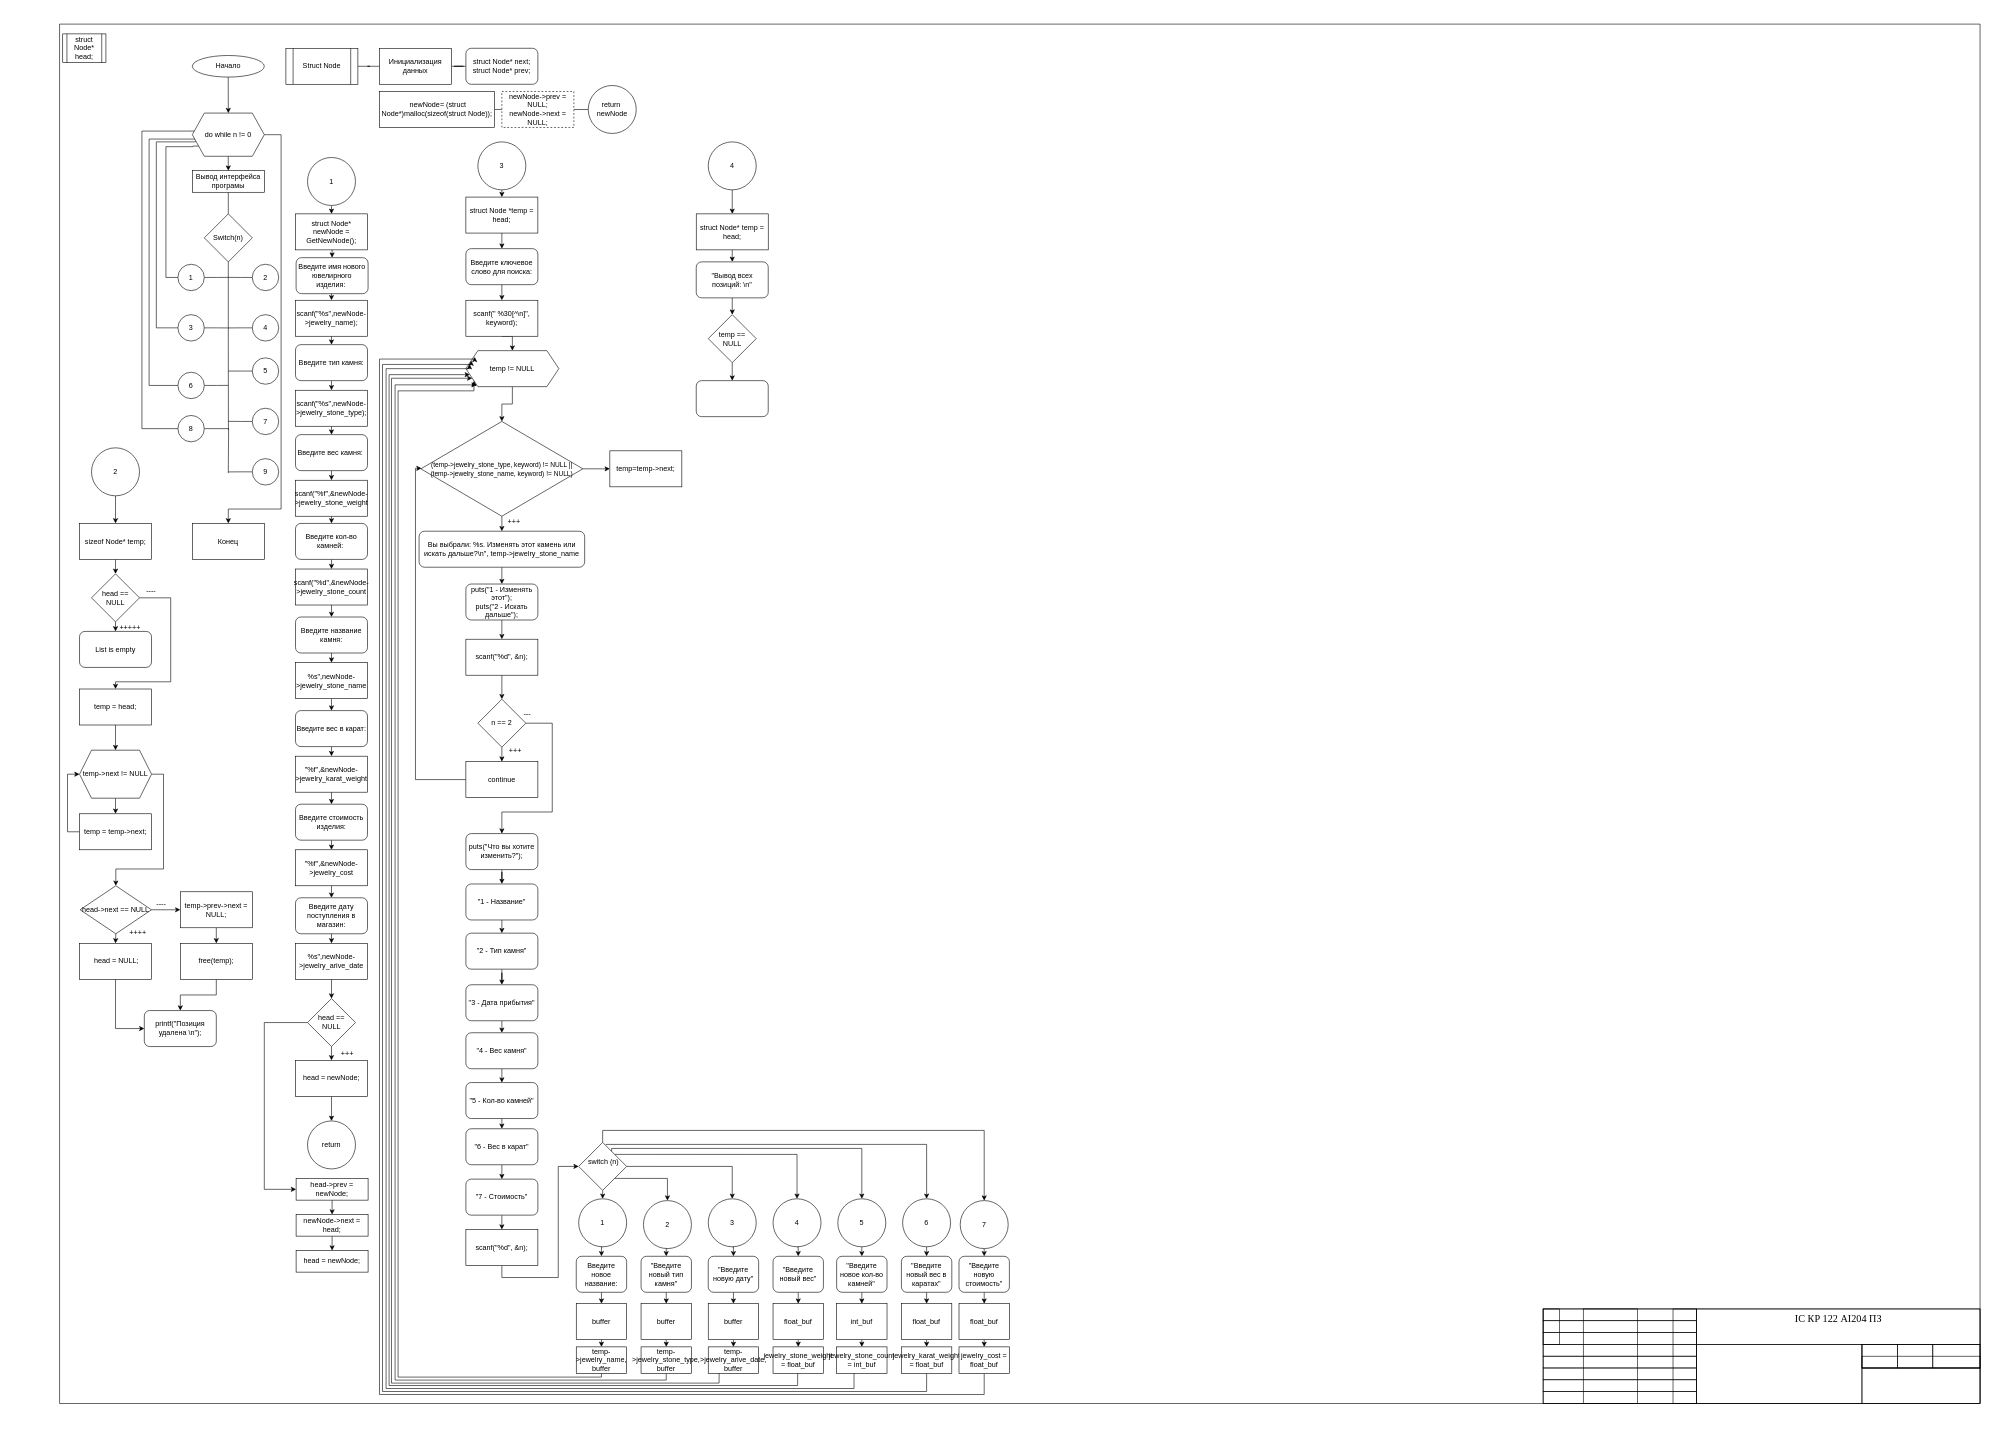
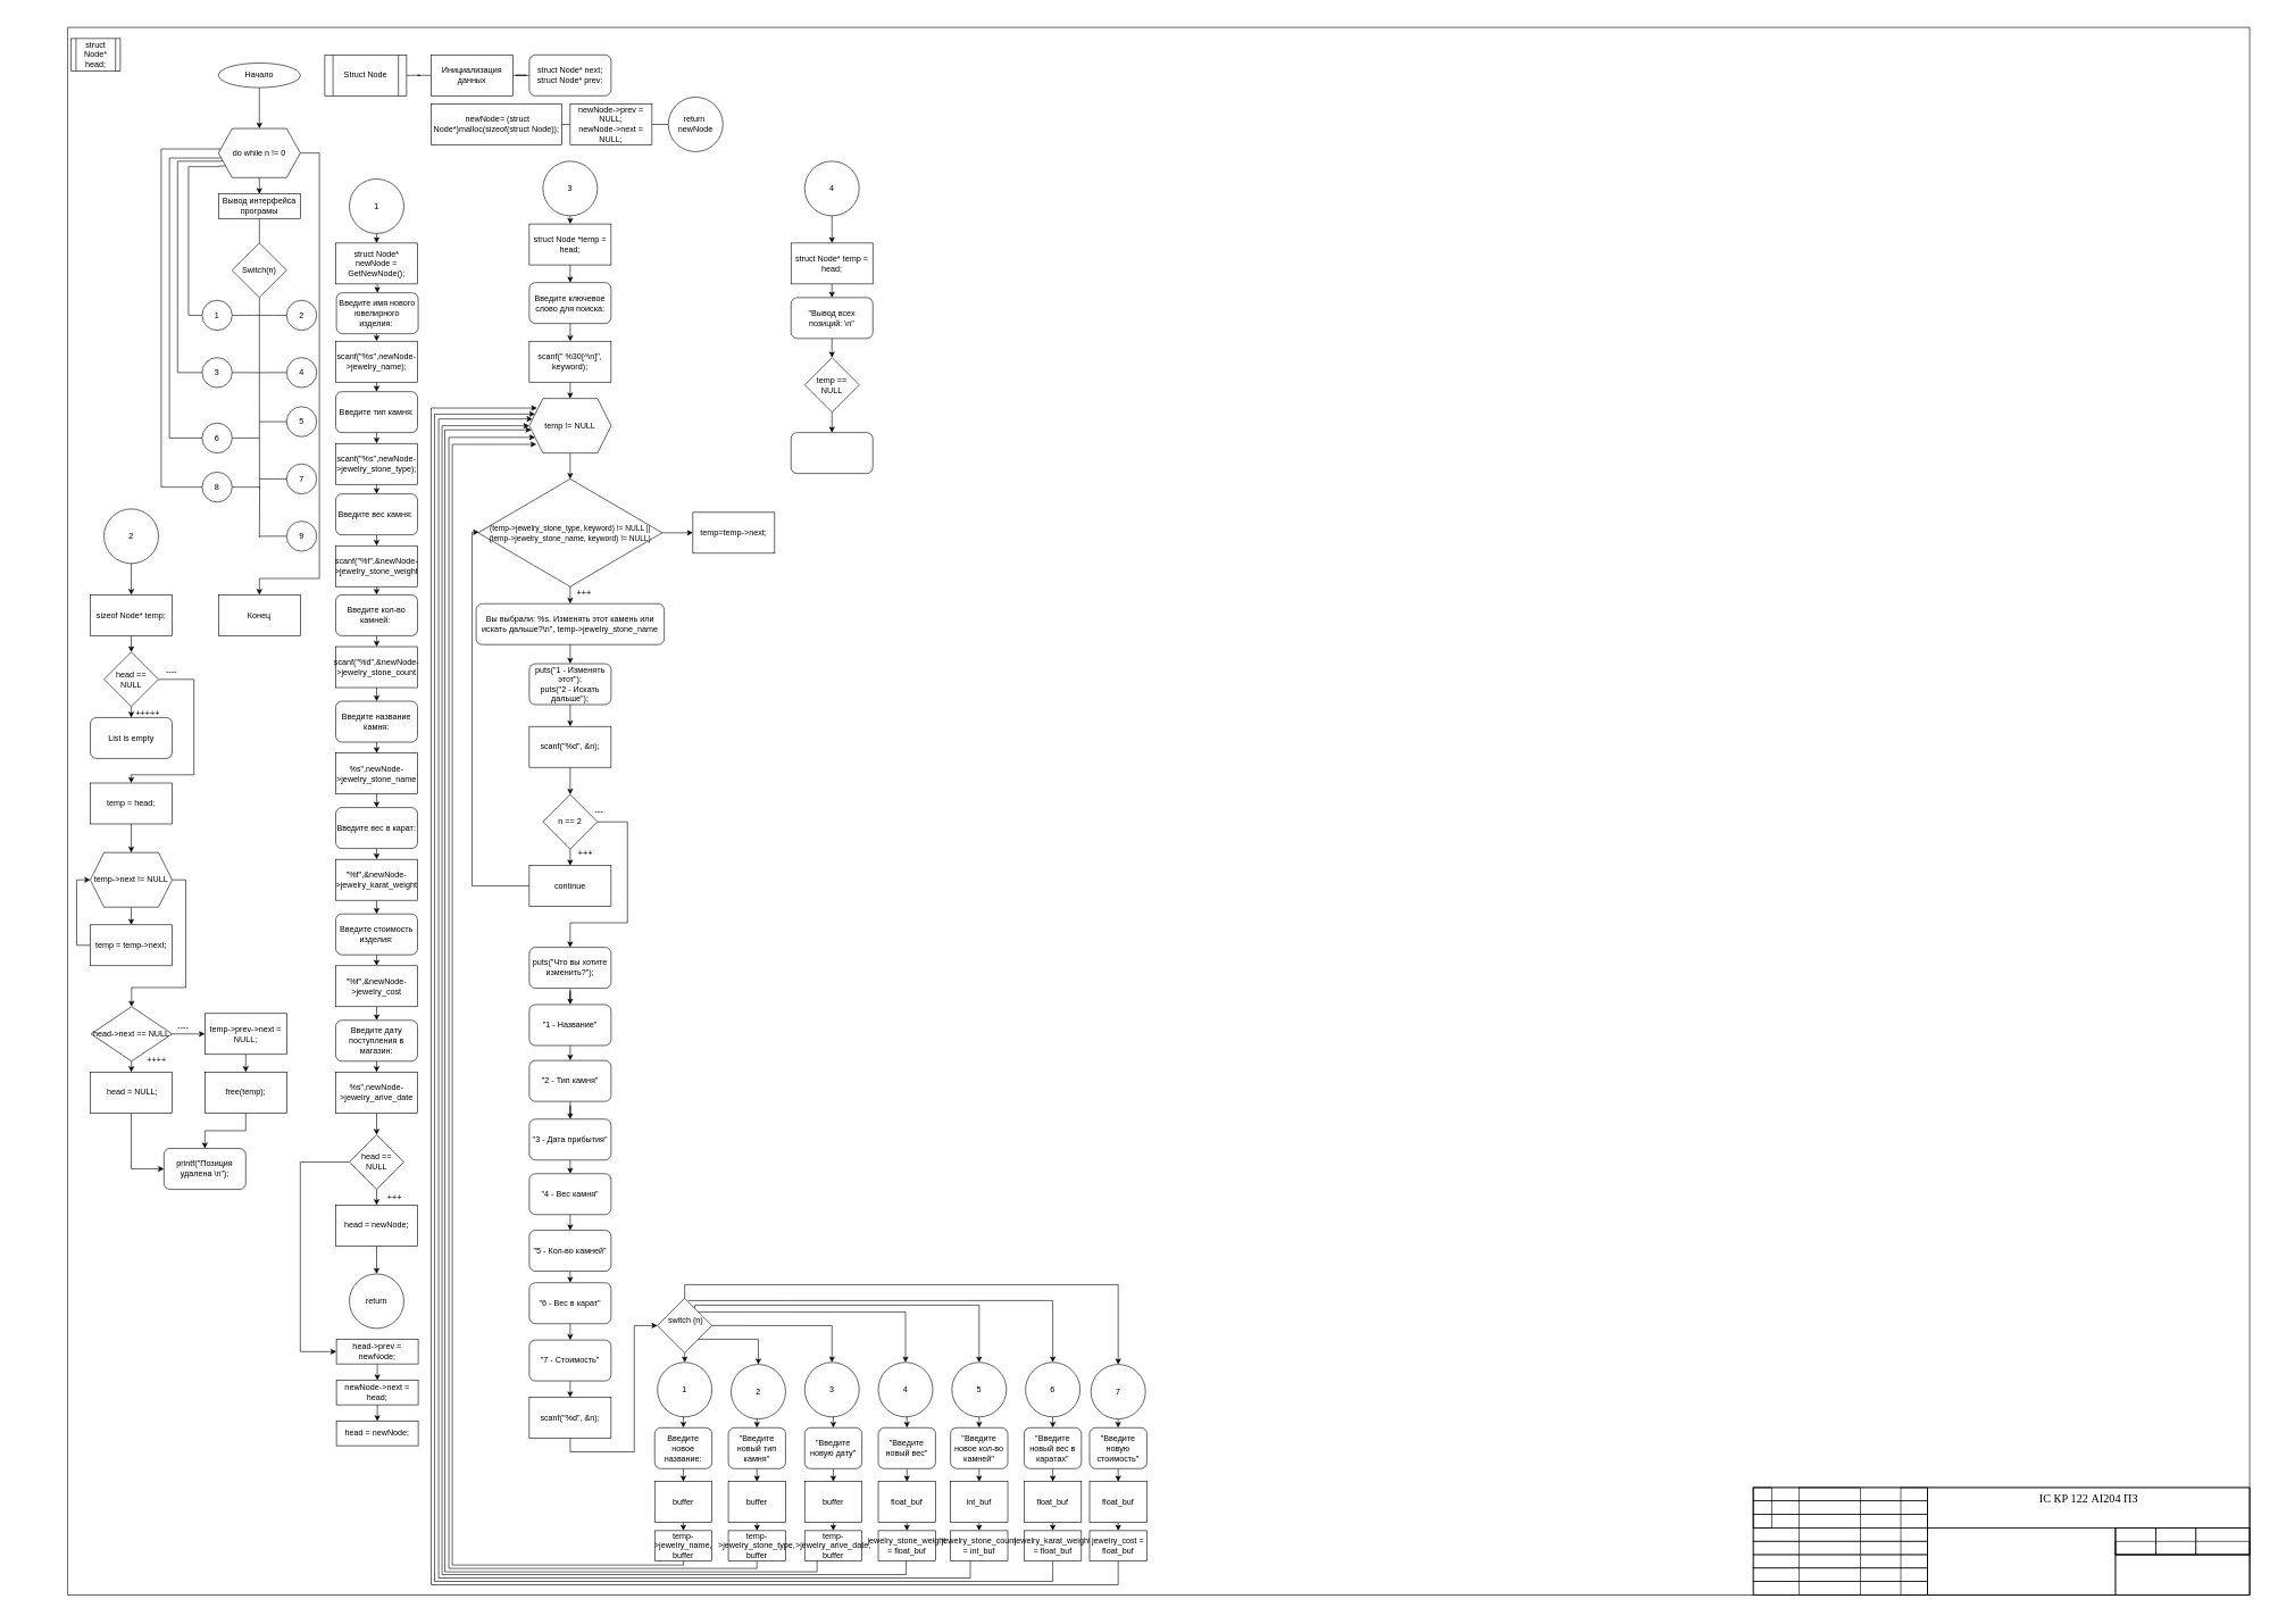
- <mxCell id="68" value="newNode-&gt;prev = NULL;&#10; newNode-&gt;next = NULL;" style="rounded=0;whiteSpace=wrap;html=1;dashed=1;" vertex="1" parent="1"><mxGeometry x="836" y="152" width="120" height="60" as="geometry" /></mxCell>
+ <mxCell id="68" value="newNode-&gt;prev = NULL;&#10; newNode-&gt;next = NULL;" style="rounded=0;whiteSpace=wrap;html=1;" vertex="1" parent="1"><mxGeometry x="836" y="152" width="120" height="60" as="geometry" /></mxCell>
- <mxCell id="191" value="temp != NULL" style="shape=hexagon;perimeter=hexagonPerimeter2;whiteSpace=wrap;html=1;fixedSize=1;" vertex="1" parent="1"><mxGeometry x="776" y="584" width="155" height="60" as="geometry" /></mxCell>
+ <mxCell id="191" value="temp != NULL" style="shape=hexagon;perimeter=hexagonPerimeter2;whiteSpace=wrap;html=1;fixedSize=1;" vertex="1" parent="1"><mxGeometry x="776" y="584" width="120" height="80" as="geometry" /></mxCell>
